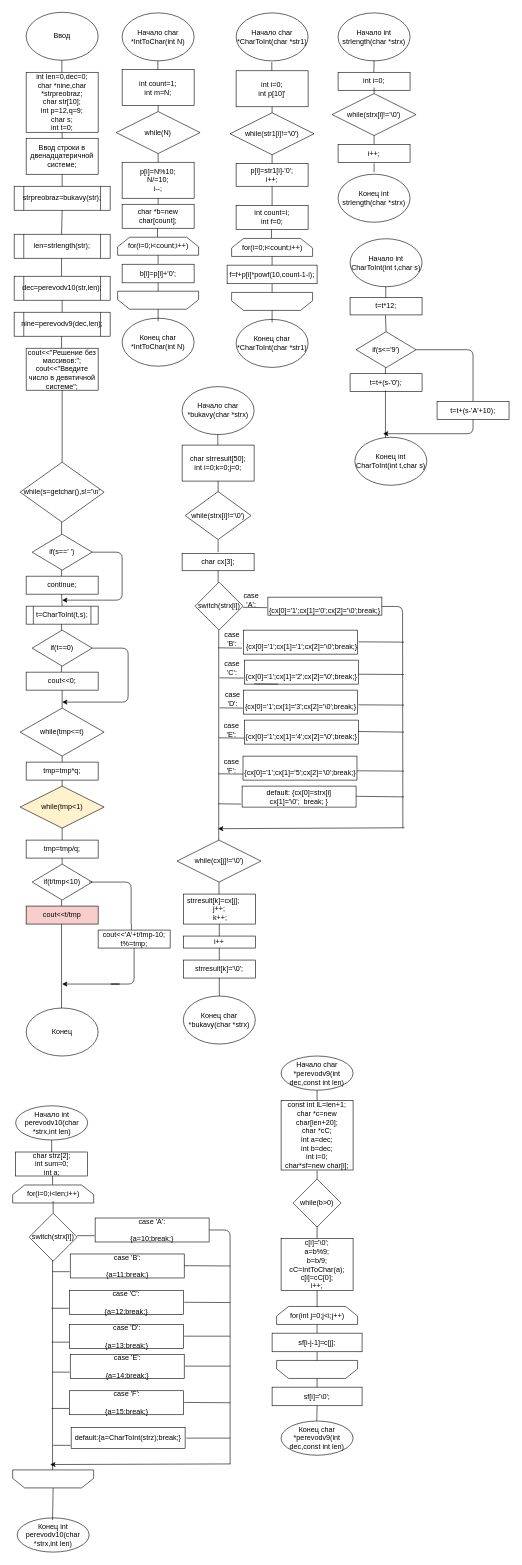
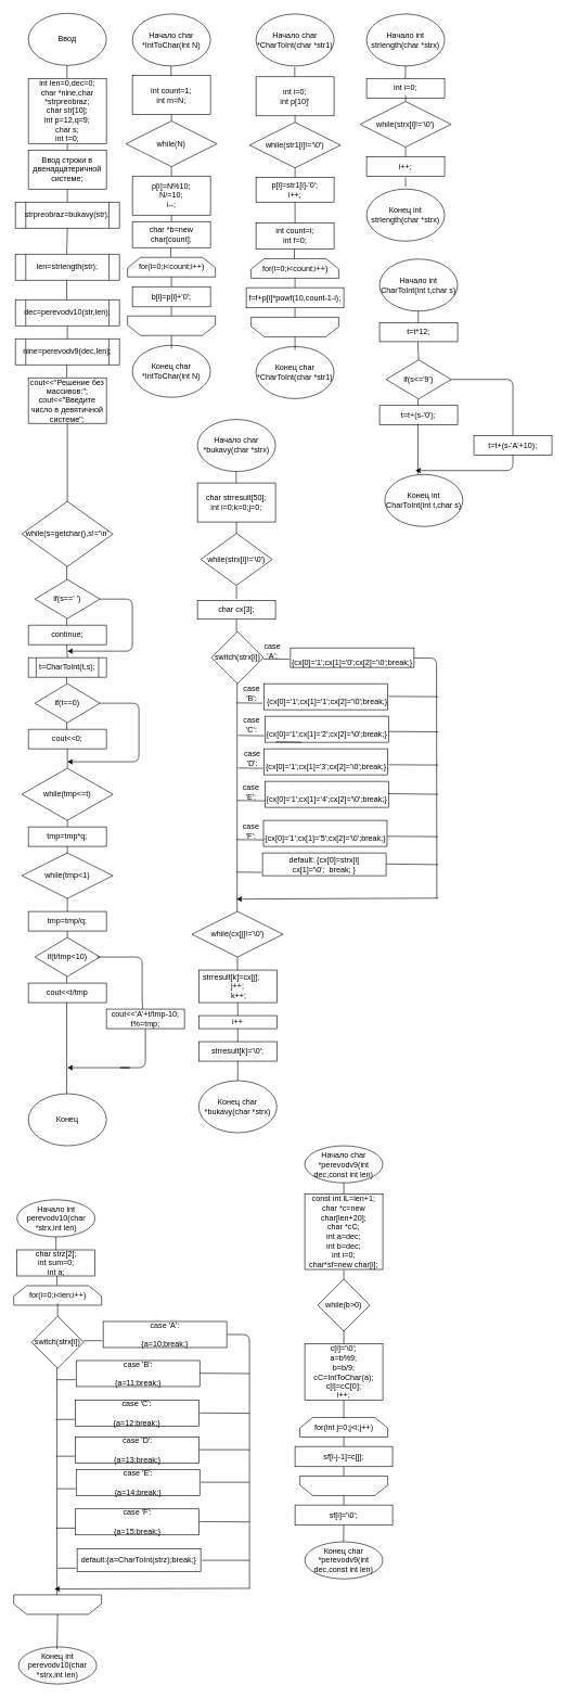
- <mxCell id="37" value="while(tmp&amp;lt;1)" style="rhombus;whiteSpace=wrap;html=1;fillColor=#fff2cc;" parent="1" vertex="1"><mxGeometry x="33" y="1310" width="140" height="70" as="geometry" /></mxCell>
+ <mxCell id="37" value="while(tmp&amp;lt;1)" style="rhombus;whiteSpace=wrap;html=1;" parent="1" vertex="1"><mxGeometry x="33" y="1310" width="140" height="70" as="geometry" /></mxCell>
- <mxCell id="44" value="cout&amp;lt;&amp;lt;t/tmp" style="rounded=0;whiteSpace=wrap;html=1;fillColor=#f8cecc;" parent="1" vertex="1"><mxGeometry x="43" y="1510" width="120" height="30" as="geometry" /></mxCell>
+ <mxCell id="44" value="cout&amp;lt;&amp;lt;t/tmp" style="rounded=0;whiteSpace=wrap;html=1;" parent="1" vertex="1"><mxGeometry x="43" y="1510" width="120" height="30" as="geometry" /></mxCell>
